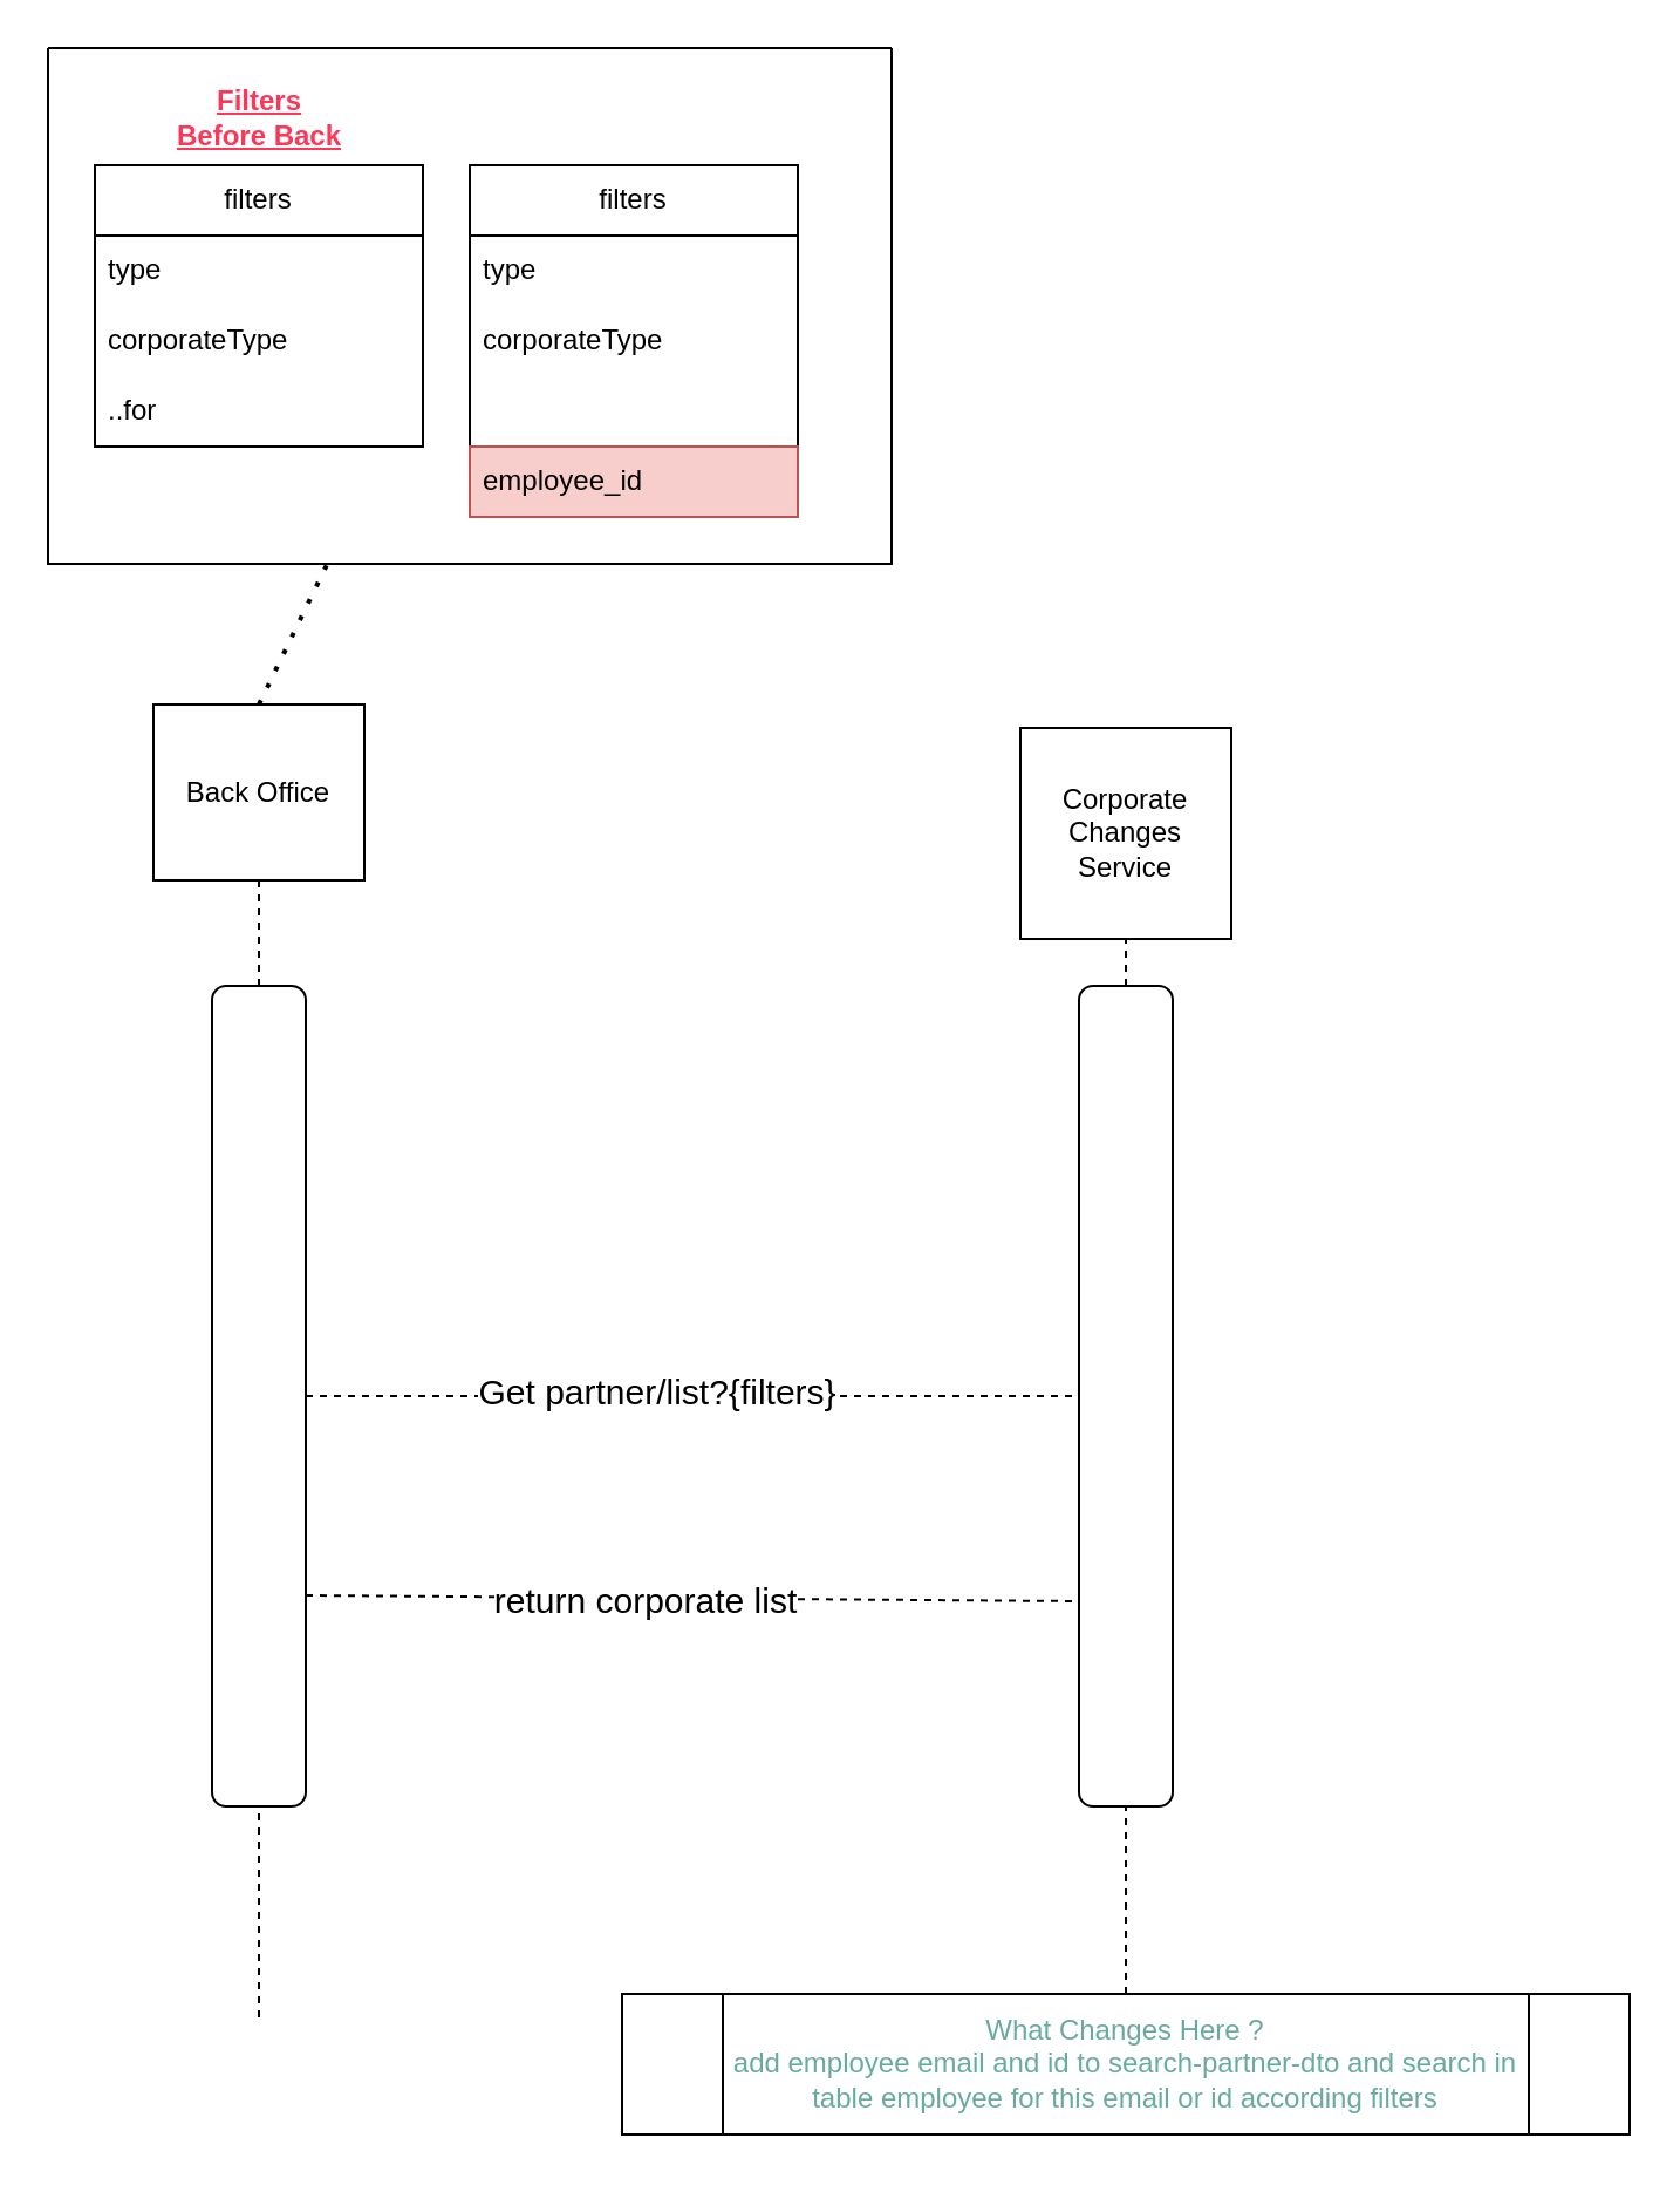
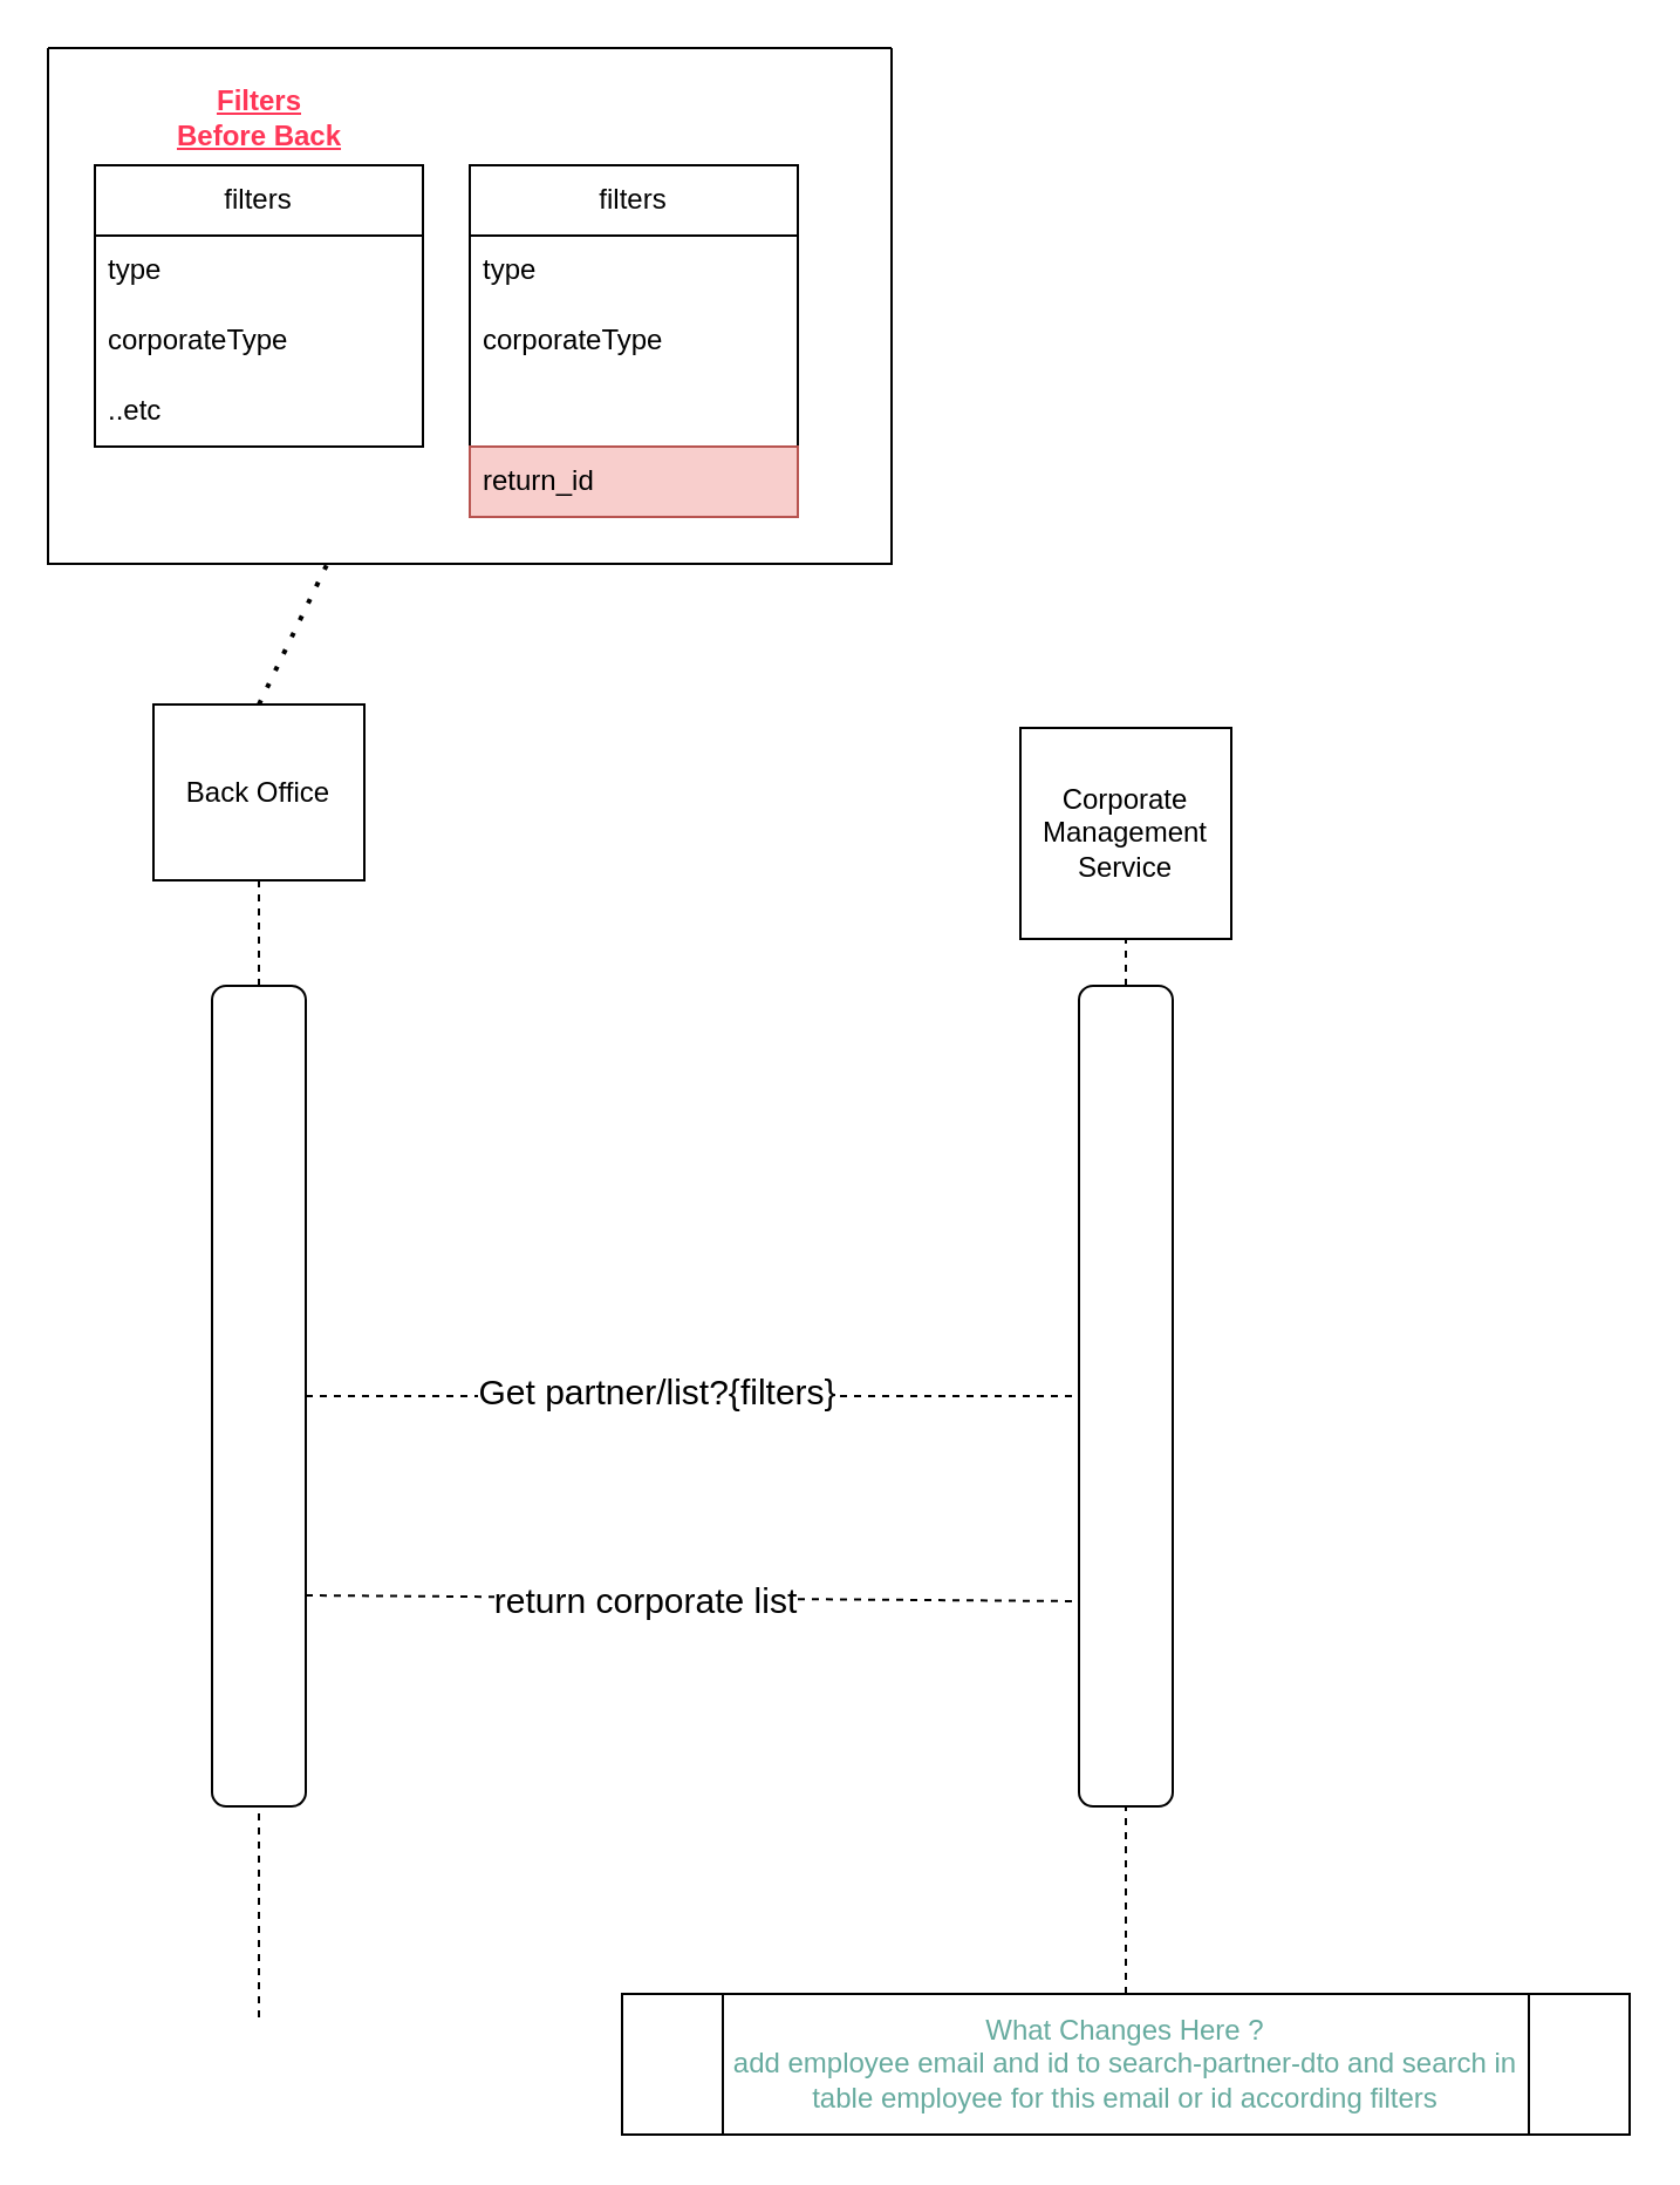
- <mxCell id="16" value="..for" style="text;strokeColor=none;fillColor=none;align=left;verticalAlign=middle;spacingLeft=4;spacingRight=4;overflow=hidden;points=[[0,0.5],[1,0.5]];portConstraint=eastwest;rotatable=0;whiteSpace=wrap;html=1;" vertex="1" parent="13"><mxGeometry y="90" width="140" height="30" as="geometry" /></mxCell>
+ <mxCell id="16" value="..etc" style="text;strokeColor=none;fillColor=none;align=left;verticalAlign=middle;spacingLeft=4;spacingRight=4;overflow=hidden;points=[[0,0.5],[1,0.5]];portConstraint=eastwest;rotatable=0;whiteSpace=wrap;html=1;" vertex="1" parent="13"><mxGeometry y="90" width="140" height="30" as="geometry" /></mxCell>
- <mxCell id="20" value="employee_id" style="text;strokeColor=#b85450;fillColor=#f8cecc;align=left;verticalAlign=middle;spacingLeft=4;spacingRight=4;overflow=hidden;points=[[0,0.5],[1,0.5]];portConstraint=eastwest;rotatable=0;whiteSpace=wrap;html=1;" vertex="1" parent="1"><mxGeometry x="200" y="190" width="140" height="30" as="geometry" /></mxCell>
+ <mxCell id="20" value="return_id" style="text;strokeColor=#b85450;fillColor=#f8cecc;align=left;verticalAlign=middle;spacingLeft=4;spacingRight=4;overflow=hidden;points=[[0,0.5],[1,0.5]];portConstraint=eastwest;rotatable=0;whiteSpace=wrap;html=1;" vertex="1" parent="1"><mxGeometry x="200" y="190" width="140" height="30" as="geometry" /></mxCell>
- <mxCell id="9" value="Corporate Changes Service" style="whiteSpace=wrap;html=1;aspect=fixed;" vertex="1" parent="1"><mxGeometry x="435" y="310" width="90" height="90" as="geometry" /></mxCell>
+ <mxCell id="9" value="Corporate Management Service" style="whiteSpace=wrap;html=1;aspect=fixed;" vertex="1" parent="1"><mxGeometry x="435" y="310" width="90" height="90" as="geometry" /></mxCell>
